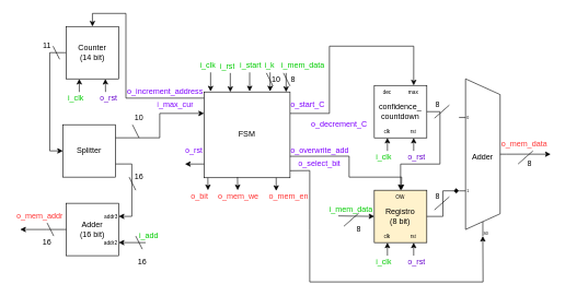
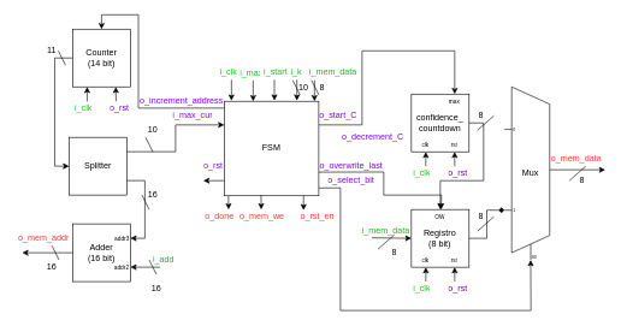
- <mxCell id="58" value="&lt;font color=&quot;#00cc00&quot;&gt;i_rst&lt;/font&gt;" style="text;html=1;strokeColor=none;fillColor=none;align=center;verticalAlign=middle;whiteSpace=wrap;overflow=hidden;" parent="1" vertex="1"><mxGeometry x="331" y="90.94" width="30" height="20" as="geometry" /></mxCell>
+ <mxCell id="58" value="&lt;font color=&quot;#00cc00&quot;&gt;i_max&lt;/font&gt;" style="text;html=1;strokeColor=none;fillColor=none;align=center;verticalAlign=middle;whiteSpace=wrap;overflow=hidden;" parent="1" vertex="1"><mxGeometry x="331" y="90.94" width="30" height="20" as="geometry" /></mxCell>
- <mxCell id="26" value="&lt;font style=&quot;font-size: 8px;&quot;&gt;dec&lt;/font&gt;" style="text;html=1;strokeColor=none;fillColor=none;align=center;verticalAlign=middle;whiteSpace=wrap;overflow=hidden;" parent="1" vertex="1"><mxGeometry x="569.35" y="130" width="40" height="20" as="geometry" /></mxCell>
- <mxCell id="8" value="Adder" style="shadow=0;dashed=0;align=center;html=1;strokeWidth=1;shape=mxgraph.electrical.abstract.mux2;whiteSpace=wrap;" parent="1" vertex="1"><mxGeometry x="698.35" y="119.94" width="72.65" height="240" as="geometry" /></mxCell>
+ <mxCell id="8" value="Mux" style="shadow=0;dashed=0;align=center;html=1;strokeWidth=1;shape=mxgraph.electrical.abstract.mux2;whiteSpace=wrap;" parent="1" vertex="1"><mxGeometry x="698.35" y="119.94" width="72.65" height="240" as="geometry" /></mxCell>
- <mxCell id="90" value="&lt;font color=&quot;#7f00ff&quot;&gt;o_overwrite_add&lt;/font&gt;" style="text;html=1;strokeColor=none;fillColor=none;align=center;verticalAlign=middle;whiteSpace=wrap;overflow=hidden;" parent="1" vertex="1"><mxGeometry x="441" y="219.94" width="90" height="20" as="geometry" /></mxCell>
+ <mxCell id="90" value="&lt;font color=&quot;#7f00ff&quot;&gt;o_overwrite_last&lt;/font&gt;" style="text;html=1;strokeColor=none;fillColor=none;align=center;verticalAlign=middle;whiteSpace=wrap;overflow=hidden;" parent="1" vertex="1"><mxGeometry x="441" y="219.94" width="90" height="20" as="geometry" /></mxCell>
- <mxCell id="68" value="&lt;font color=&quot;#ff3333&quot;&gt;o_bit&lt;/font&gt;" style="text;html=1;strokeColor=none;fillColor=none;align=center;verticalAlign=middle;whiteSpace=wrap;overflow=hidden;" parent="1" vertex="1"><mxGeometry x="281" y="290" width="45" height="20" as="geometry" /></mxCell>
+ <mxCell id="68" value="&lt;font color=&quot;#ff3333&quot;&gt;o_done&lt;/font&gt;" style="text;html=1;strokeColor=none;fillColor=none;align=center;verticalAlign=middle;whiteSpace=wrap;overflow=hidden;" parent="1" vertex="1"><mxGeometry x="281" y="290" width="45" height="20" as="geometry" /></mxCell>
- <mxCell id="72" value="&lt;font color=&quot;#ff3333&quot;&gt;o_mem_en&lt;/font&gt;" style="text;html=1;strokeColor=none;fillColor=none;align=center;verticalAlign=middle;whiteSpace=wrap;overflow=hidden;" parent="1" vertex="1"><mxGeometry x="401" y="290" width="76" height="20" as="geometry" /></mxCell>
+ <mxCell id="72" value="&lt;font color=&quot;#ff3333&quot;&gt;o_rst_en&lt;/font&gt;" style="text;html=1;strokeColor=none;fillColor=none;align=center;verticalAlign=middle;whiteSpace=wrap;overflow=hidden;" parent="1" vertex="1"><mxGeometry x="401" y="290" width="76" height="20" as="geometry" /></mxCell>
- <mxCell id="5" value="Registro&lt;br&gt;(8 bit)" style="whiteSpace=wrap;html=1;aspect=fixed;fillColor=#fff2cc;" parent="1" vertex="1"><mxGeometry x="569.35" y="290" width="80" height="80" as="geometry" /></mxCell>
+ <mxCell id="5" value="Registro&lt;br&gt;(8 bit)" style="whiteSpace=wrap;html=1;aspect=fixed;" parent="1" vertex="1"><mxGeometry x="569.35" y="290" width="80" height="80" as="geometry" /></mxCell>
